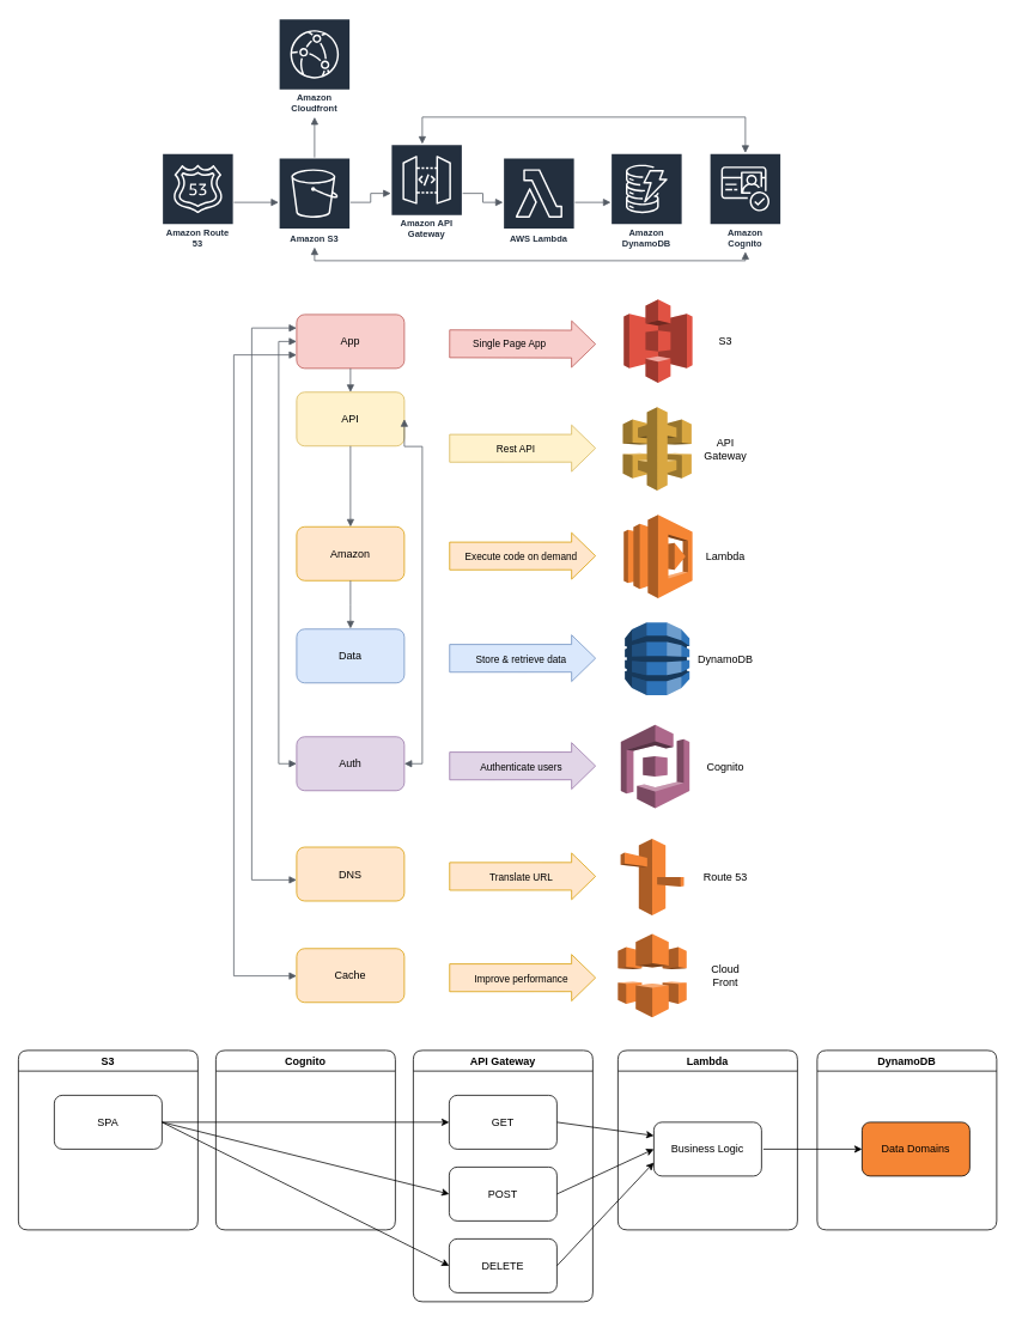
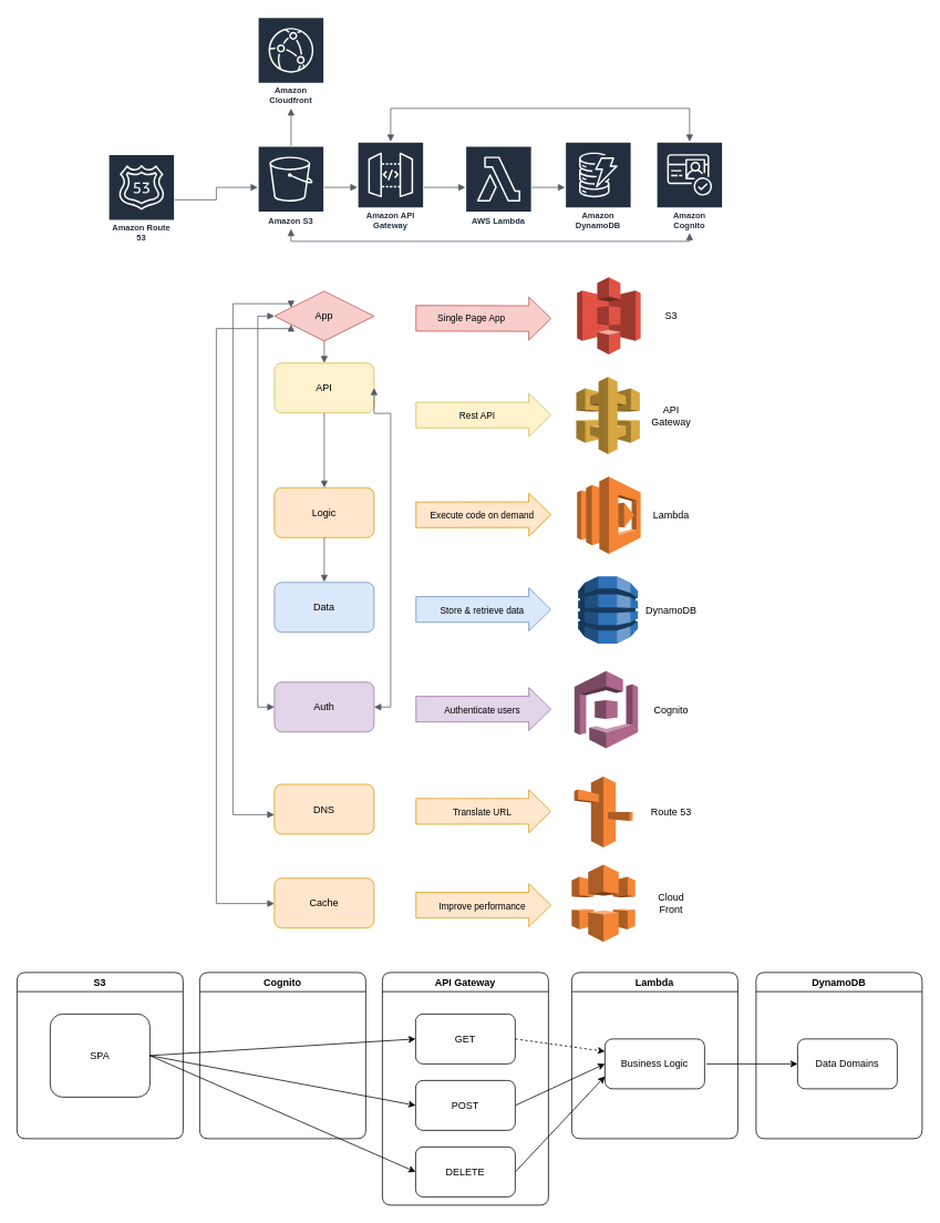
- <mxCell id="3" value="Amazon API Gateway" style="outlineConnect=0;fontColor=#232F3E;gradientColor=none;strokeColor=#ffffff;fillColor=#232F3E;dashed=0;verticalLabelPosition=middle;verticalAlign=bottom;align=center;html=1;whiteSpace=wrap;fontSize=10;fontStyle=1;spacing=3;shape=mxgraph.aws4.productIcon;prIcon=mxgraph.aws4.api_gateway;rounded=1;" vertex="1" parent="1"><mxGeometry x="435" y="160" width="80" height="110" as="geometry" /></mxCell>
+ <mxCell id="3" value="Amazon API Gateway" style="outlineConnect=0;fontColor=#232F3E;gradientColor=none;strokeColor=#ffffff;fillColor=#232F3E;dashed=0;verticalLabelPosition=middle;verticalAlign=bottom;align=center;html=1;whiteSpace=wrap;fontSize=10;fontStyle=1;spacing=3;shape=mxgraph.aws4.productIcon;prIcon=mxgraph.aws4.api_gateway;rounded=1;" vertex="1" parent="1"><mxGeometry x="430" y="170" width="80" height="110" as="geometry" /></mxCell>
- <mxCell id="8" value="Amazon Route 53" style="outlineConnect=0;fontColor=#232F3E;gradientColor=none;strokeColor=#ffffff;fillColor=#232F3E;dashed=0;verticalLabelPosition=middle;verticalAlign=bottom;align=center;html=1;whiteSpace=wrap;fontSize=10;fontStyle=1;spacing=3;shape=mxgraph.aws4.productIcon;prIcon=mxgraph.aws4.route_53;rounded=1;" vertex="1" parent="1"><mxGeometry x="180" y="170" width="80" height="110" as="geometry" /></mxCell>
+ <mxCell id="8" value="Amazon Route 53" style="outlineConnect=0;fontColor=#232F3E;gradientColor=none;strokeColor=#ffffff;fillColor=#232F3E;dashed=0;verticalLabelPosition=middle;verticalAlign=bottom;align=center;html=1;whiteSpace=wrap;fontSize=10;fontStyle=1;spacing=3;shape=mxgraph.aws4.productIcon;prIcon=mxgraph.aws4.route_53;rounded=1;" vertex="1" parent="1"><mxGeometry x="130" y="185" width="80" height="110" as="geometry" /></mxCell>
- <mxCell id="15" value="App" style="rounded=1;whiteSpace=wrap;html=1;fillColor=#f8cecc;strokeColor=#b85450;" vertex="1" parent="1"><mxGeometry x="330" y="350" width="120" height="60" as="geometry" /></mxCell>
+ <mxCell id="15" value="App" style="rhombus;whiteSpace=wrap;html=1;fillColor=#f8cecc;strokeColor=#b85450;" vertex="1" parent="1"><mxGeometry x="330" y="350" width="120" height="60" as="geometry" /></mxCell>
- <mxCell id="17" value="Amazon" style="rounded=1;whiteSpace=wrap;html=1;fillColor=#ffe6cc;strokeColor=#d79b00;" vertex="1" parent="1"><mxGeometry x="330" y="586.5" width="120" height="60" as="geometry" /></mxCell>
+ <mxCell id="17" value="Logic" style="rounded=1;whiteSpace=wrap;html=1;fillColor=#ffe6cc;strokeColor=#d79b00;" vertex="1" parent="1"><mxGeometry x="330" y="586.5" width="120" height="60" as="geometry" /></mxCell>
- <mxCell id="59" value="SPA" style="rounded=1;whiteSpace=wrap;html=1;labelBackgroundColor=none;" vertex="1" parent="58"><mxGeometry x="40" y="50" width="120" height="60" as="geometry" /></mxCell>
+ <mxCell id="59" value="SPA" style="rounded=1;whiteSpace=wrap;html=1;labelBackgroundColor=none;" vertex="1" parent="58"><mxGeometry x="40" y="50" width="120" height="100" as="geometry" /></mxCell>
- <mxCell id="69" value="" style="endArrow=classic;html=1;rounded=1;exitX=1;exitY=0.5;exitDx=0;exitDy=0;entryX=0;entryY=0.25;entryDx=0;entryDy=0;" edge="1" parent="1" source="61" target="68"><mxGeometry width="50" height="50" relative="1" as="geometry"><mxPoint x="730" y="1460" as="sourcePoint" /><mxPoint x="780" y="1410" as="targetPoint" /></mxGeometry></mxCell>
+ <mxCell id="69" value="" style="endArrow=classic;html=1;rounded=1;exitX=1;exitY=0.5;exitDx=0;exitDy=0;entryX=0;entryY=0.25;entryDx=0;entryDy=0;dashed=1;" edge="1" parent="1" source="61" target="68"><mxGeometry width="50" height="50" relative="1" as="geometry"><mxPoint x="730" y="1460" as="sourcePoint" /><mxPoint x="780" y="1410" as="targetPoint" /></mxGeometry></mxCell>
- <mxCell id="73" value="Data Domains" style="rounded=1;whiteSpace=wrap;html=1;labelBackgroundColor=none;fillColor=#f58534;" vertex="1" parent="72"><mxGeometry x="50" y="80" width="120" height="60" as="geometry" /></mxCell>
+ <mxCell id="73" value="Data Domains" style="rounded=1;whiteSpace=wrap;html=1;labelBackgroundColor=none;" vertex="1" parent="72"><mxGeometry x="50" y="80" width="120" height="60" as="geometry" /></mxCell>
